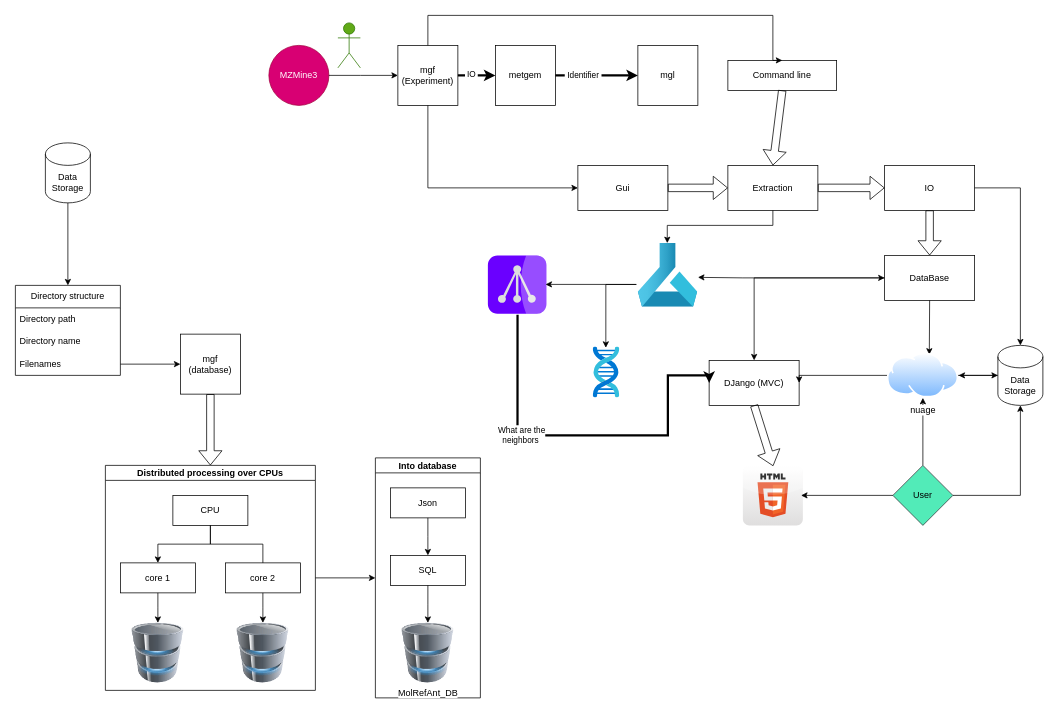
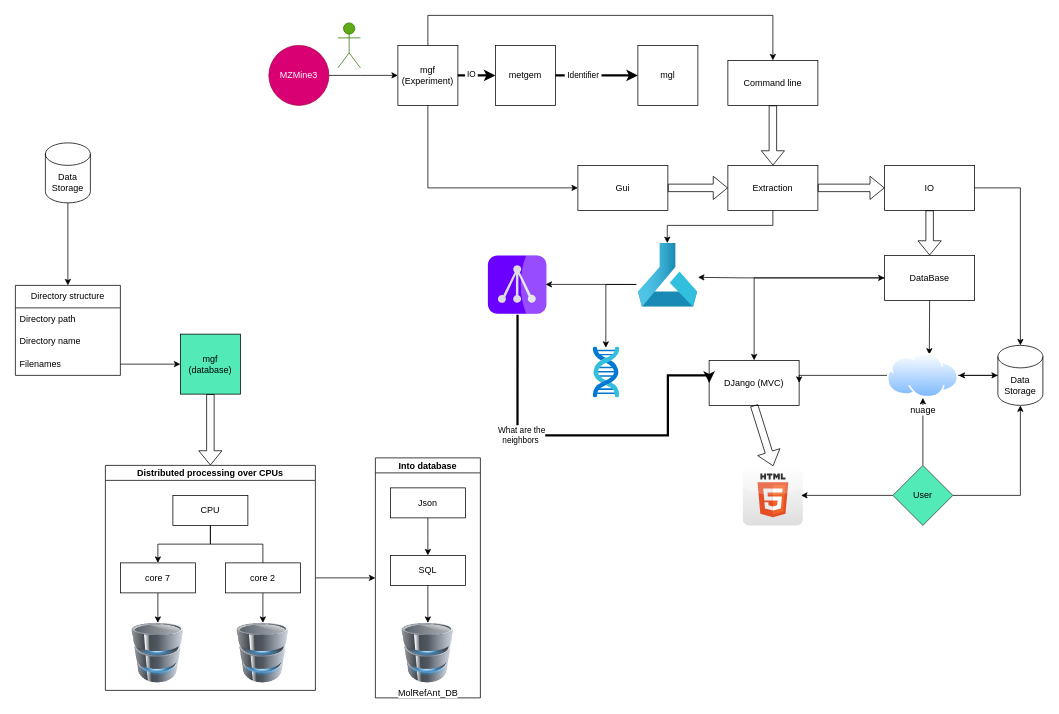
- <mxCell id="9" value="Command line" style="rounded=0;whiteSpace=wrap;html=1;" parent="1" vertex="1"><mxGeometry x="970" y="80" width="145" height="40" as="geometry" /></mxCell>
+ <mxCell id="9" value="Command line" style="rounded=0;whiteSpace=wrap;html=1;" parent="1" vertex="1"><mxGeometry x="970" y="80" width="120" height="60" as="geometry" /></mxCell>
- <mxCell id="47" value="mgf&lt;br&gt;(database)" style="whiteSpace=wrap;html=1;aspect=fixed;" parent="1" vertex="1"><mxGeometry x="240" y="445" width="80" height="80" as="geometry" /></mxCell>
+ <mxCell id="47" value="mgf&lt;br&gt;(database)" style="whiteSpace=wrap;html=1;aspect=fixed;fillColor=#52ebb8;" parent="1" vertex="1"><mxGeometry x="240" y="445" width="80" height="80" as="geometry" /></mxCell>
- <mxCell id="58" value="core 1" style="whiteSpace=wrap;html=1;" parent="56" vertex="1"><mxGeometry x="20" y="130" width="100" height="40" as="geometry" /></mxCell>
+ <mxCell id="58" value="core 7" style="whiteSpace=wrap;html=1;" parent="56" vertex="1"><mxGeometry x="20" y="130" width="100" height="40" as="geometry" /></mxCell>
